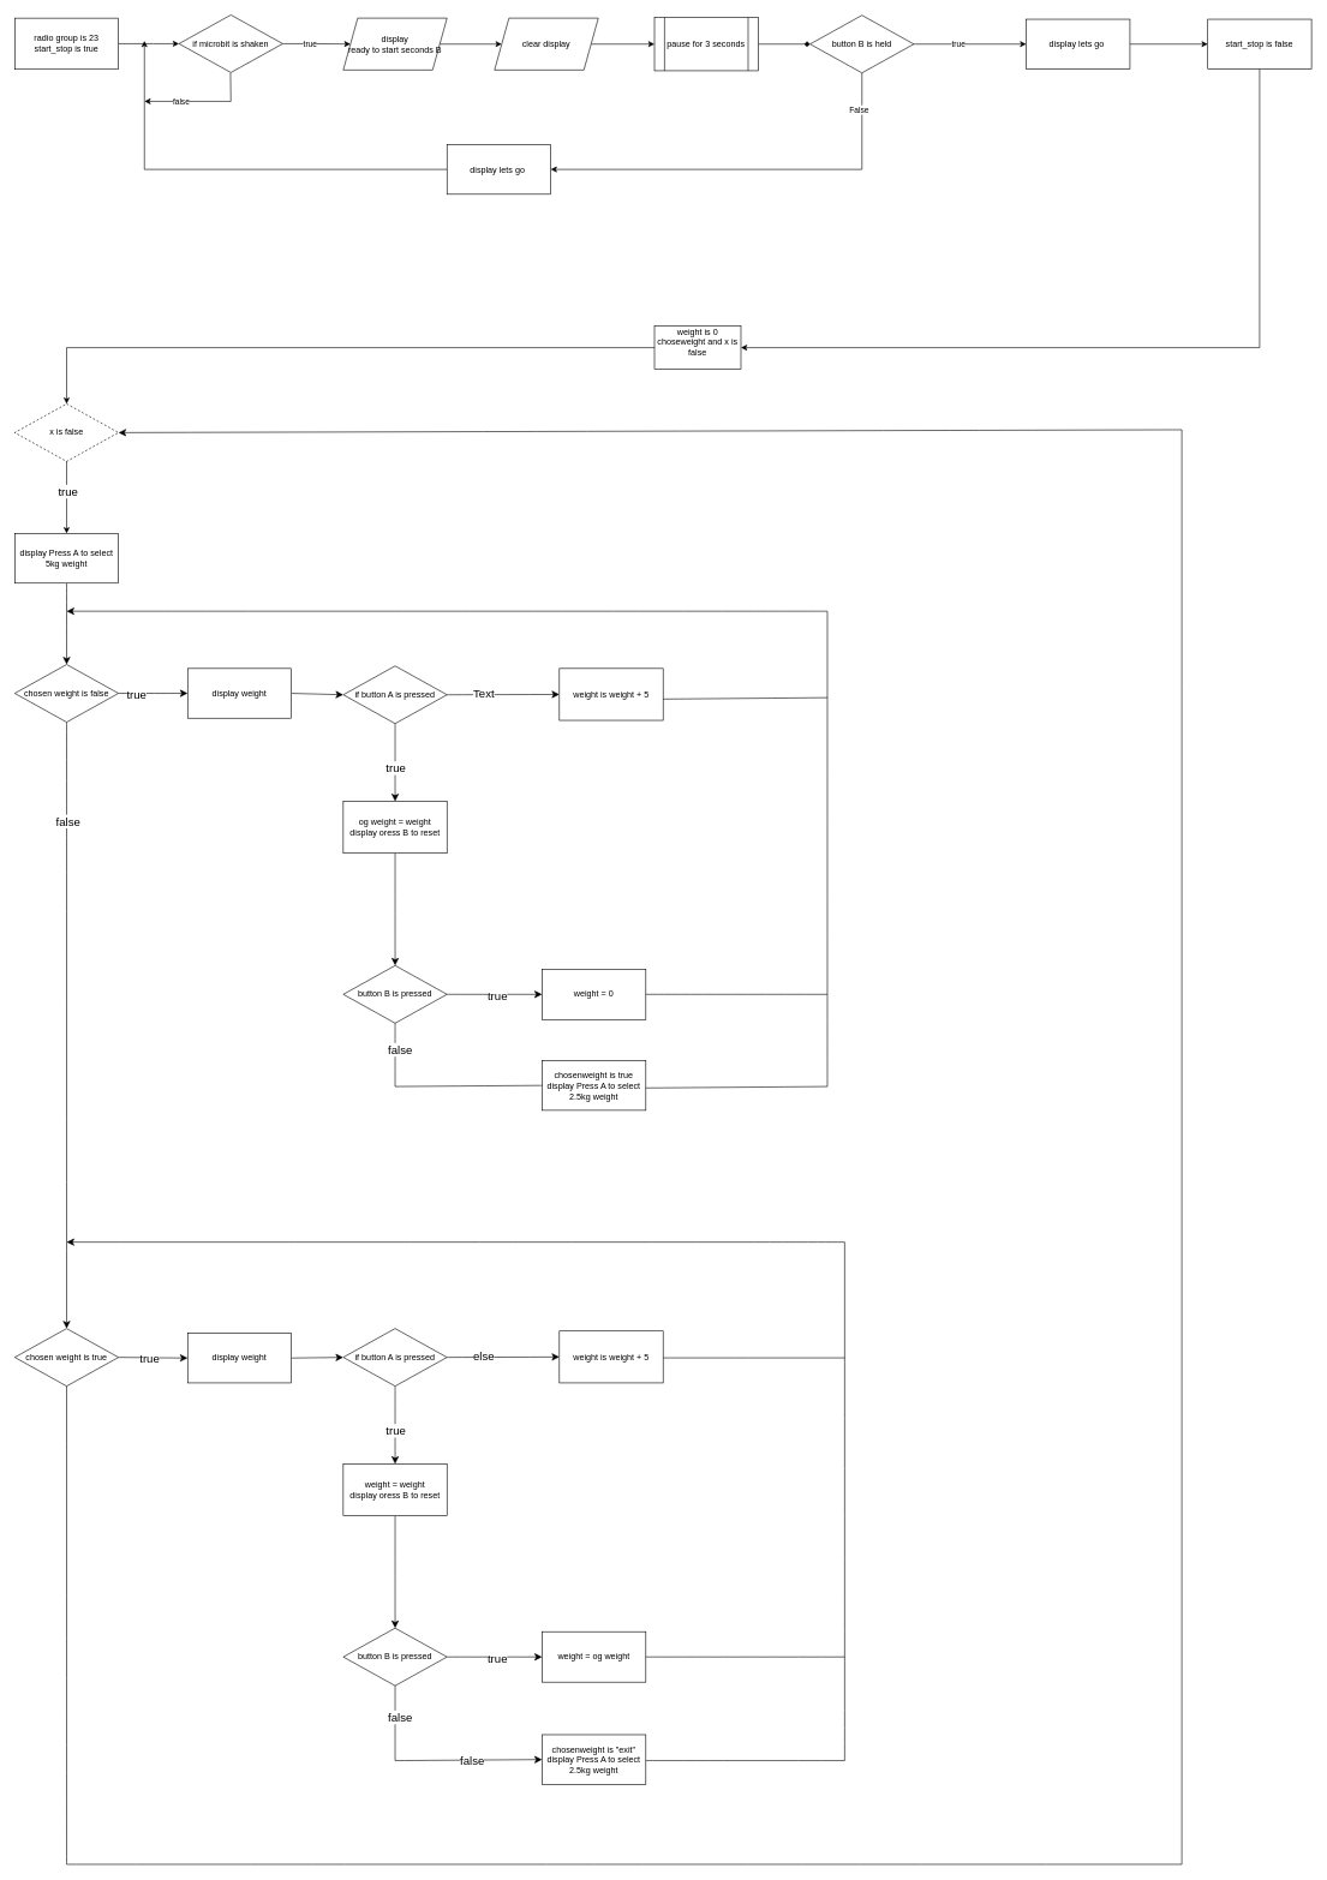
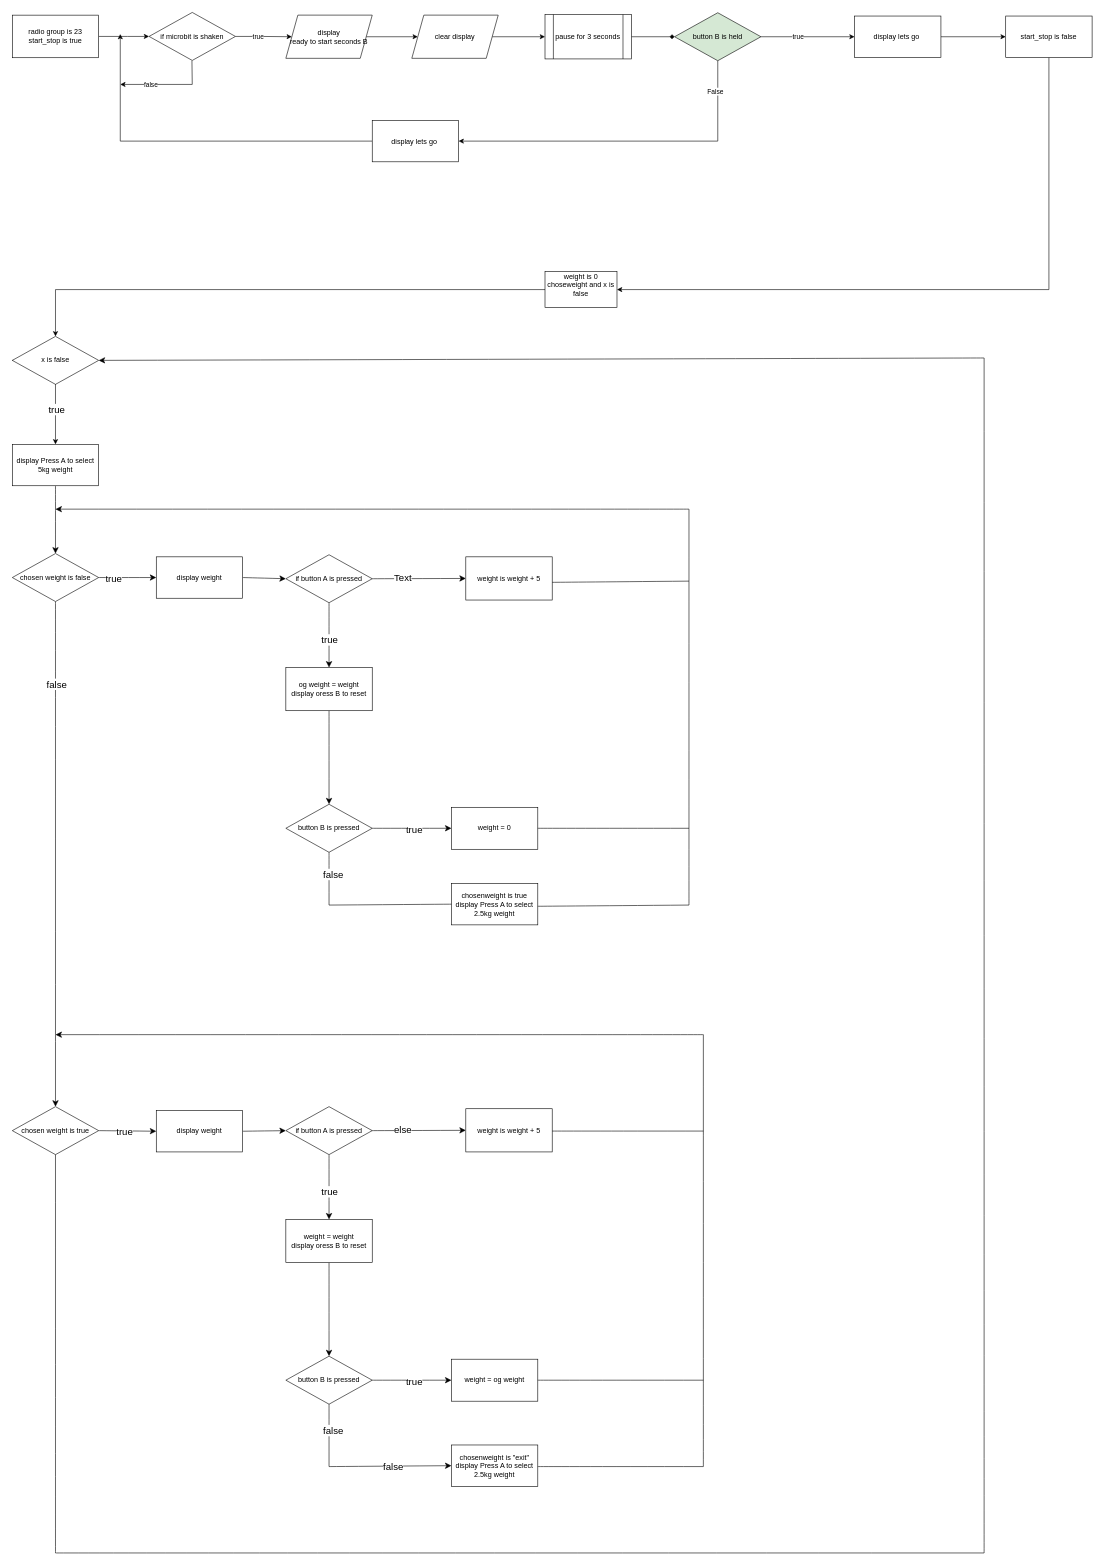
- <mxCell id="14" value="button B is held" style="rhombus;whiteSpace=wrap;html=1;" parent="1" vertex="1"><mxGeometry x="1124" y="20.5" width="144" height="80" as="geometry" /></mxCell>
+ <mxCell id="14" value="button B is held" style="rhombus;whiteSpace=wrap;html=1;fillColor=#d5e8d4;" parent="1" vertex="1"><mxGeometry x="1124" y="20.5" width="144" height="80" as="geometry" /></mxCell>
- <mxCell id="38" value="x is false" style="rhombus;whiteSpace=wrap;html=1;dashed=1;" parent="1" vertex="1"><mxGeometry x="20" y="560" width="144" height="80" as="geometry" /></mxCell>
+ <mxCell id="38" value="x is false" style="rhombus;whiteSpace=wrap;html=1;" parent="1" vertex="1"><mxGeometry x="20" y="560" width="144" height="80" as="geometry" /></mxCell>
